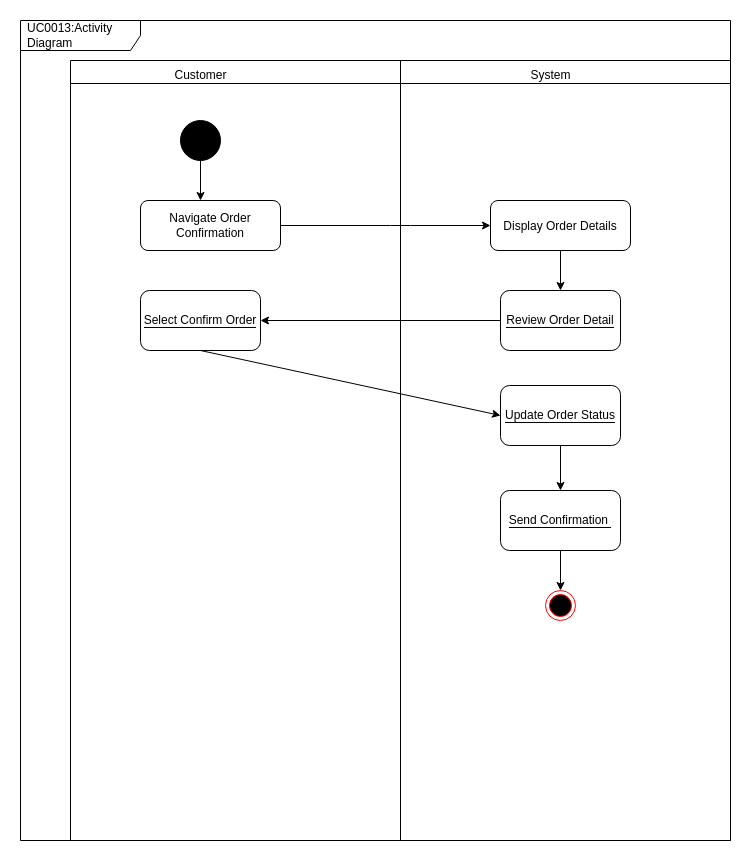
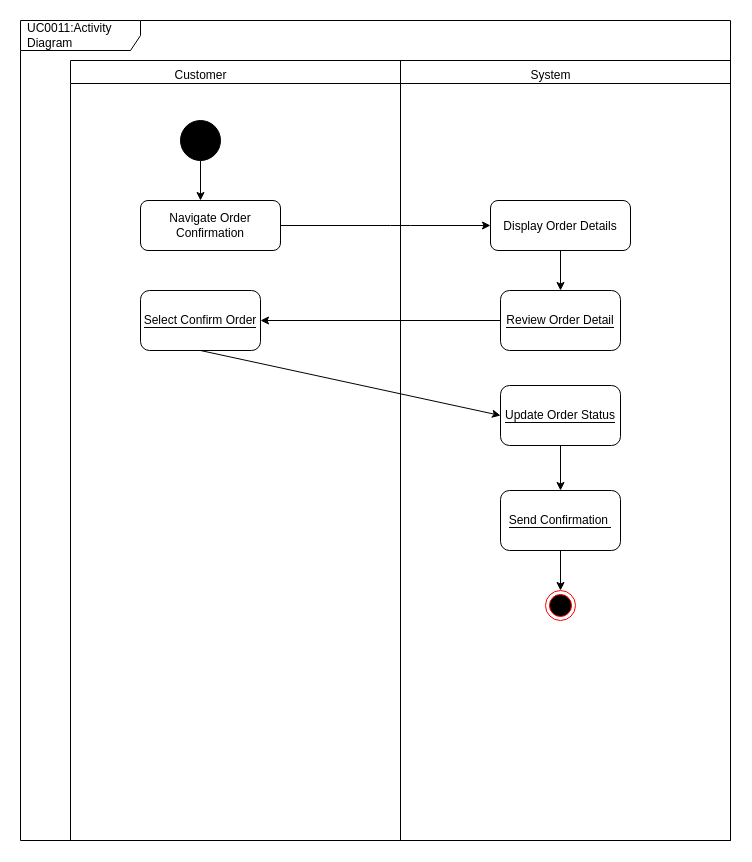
- <mxCell id="20" value="UC0013:Activity Diagram" style="shape=umlFrame;whiteSpace=wrap;html=1;width=120;height=30;boundedLbl=1;verticalAlign=middle;align=left;spacingLeft=5;" vertex="1" parent="2"><mxGeometry x="-50" y="-40" width="710" height="820" as="geometry" /></mxCell>
+ <mxCell id="20" value="UC0011:Activity Diagram" style="shape=umlFrame;whiteSpace=wrap;html=1;width=120;height=30;boundedLbl=1;verticalAlign=middle;align=left;spacingLeft=5;" vertex="1" parent="2"><mxGeometry x="-50" y="-40" width="710" height="820" as="geometry" /></mxCell>
